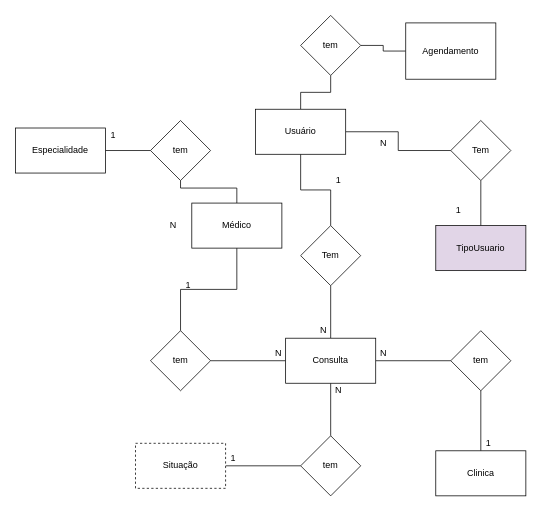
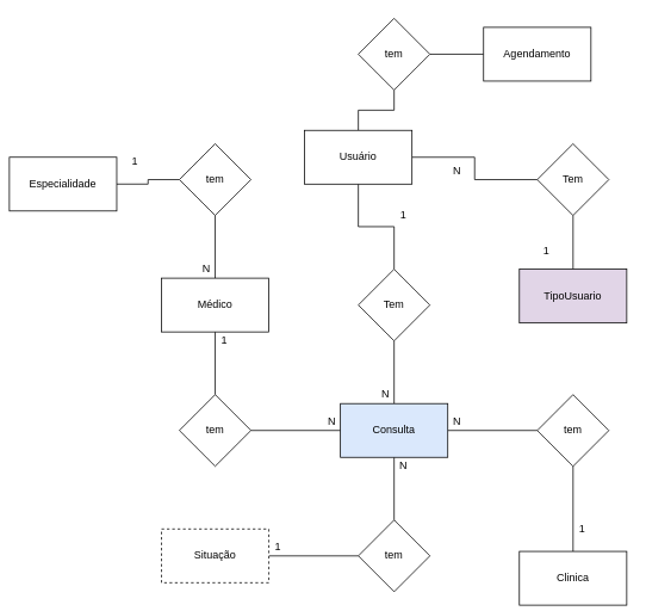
- <mxCell id="42" value="Agendamento" style="whiteSpace=wrap;html=1;rounded=0;" vertex="1" parent="1"><mxGeometry x="540" y="30" width="120" height="75" as="geometry" /></mxCell>
+ <mxCell id="42" value="Agendamento" style="whiteSpace=wrap;html=1;rounded=0;" vertex="1" parent="1"><mxGeometry x="540" y="30" width="120" height="60" as="geometry" /></mxCell>
- <mxCell id="27" value="Especialidade" style="whiteSpace=wrap;html=1;rounded=0;" parent="1" vertex="1"><mxGeometry x="20" y="170" width="120" height="60" as="geometry" /></mxCell>
+ <mxCell id="27" value="Especialidade" style="whiteSpace=wrap;html=1;rounded=0;" parent="1" vertex="1"><mxGeometry x="10" y="175" width="120" height="60" as="geometry" /></mxCell>
- <mxCell id="24" value="Médico" style="whiteSpace=wrap;html=1;rounded=0;" parent="1" vertex="1"><mxGeometry x="255" y="270" width="120" height="60" as="geometry" /></mxCell>
+ <mxCell id="24" value="Médico" style="whiteSpace=wrap;html=1;rounded=0;" parent="1" vertex="1"><mxGeometry x="180" y="310" width="120" height="60" as="geometry" /></mxCell>
- <mxCell id="13" value="Consulta" style="rounded=0;whiteSpace=wrap;html=1;" parent="1" vertex="1"><mxGeometry x="380" y="450" width="120" height="60" as="geometry" /></mxCell>
+ <mxCell id="13" value="Consulta" style="rounded=0;whiteSpace=wrap;html=1;fillColor=#dae8fc;" parent="1" vertex="1"><mxGeometry x="380" y="450" width="120" height="60" as="geometry" /></mxCell>
- <mxCell id="17" value="Clinica" style="whiteSpace=wrap;html=1;rounded=0;" parent="1" vertex="1"><mxGeometry x="580" y="600" width="120" height="60" as="geometry" /></mxCell>
+ <mxCell id="17" value="Clinica" style="whiteSpace=wrap;html=1;rounded=0;" parent="1" vertex="1"><mxGeometry x="580" y="615" width="120" height="60" as="geometry" /></mxCell>
